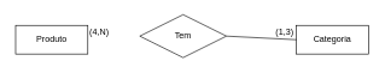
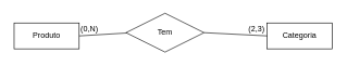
- <mxCell id="8" value="(4,N)" style="text;html=1;strokeColor=none;fillColor=none;align=center;verticalAlign=middle;whiteSpace=wrap;rounded=0;" parent="1" vertex="1"><mxGeometry x="106" y="30" width="60" height="30" as="geometry" /></mxCell>
+ <mxCell id="8" value="(0,N)" style="text;html=1;strokeColor=none;fillColor=none;align=center;verticalAlign=middle;whiteSpace=wrap;rounded=0;" parent="1" vertex="1"><mxGeometry x="106" y="30" width="60" height="30" as="geometry" /></mxCell>
- <mxCell id="7" value="(1,3)" style="text;html=1;strokeColor=none;fillColor=none;align=center;verticalAlign=middle;whiteSpace=wrap;rounded=0;" parent="1" vertex="1"><mxGeometry x="363" y="30" width="60" height="30" as="geometry" /></mxCell>
+ <mxCell id="7" value="(2,3)" style="text;html=1;strokeColor=none;fillColor=none;align=center;verticalAlign=middle;whiteSpace=wrap;rounded=0;" parent="1" vertex="1"><mxGeometry x="363" y="30" width="60" height="30" as="geometry" /></mxCell>
+ <mxCell id="2" style="edgeStyle=none;html=1;exitX=1;exitY=0.5;exitDx=0;exitDy=0;entryX=0.083;entryY=0.5;entryDx=0;entryDy=0;entryPerimeter=0;endArrow=none;endFill=0;" parent="1" source="3" target="6" edge="1"><mxGeometry relative="1" as="geometry" /></mxCell>
